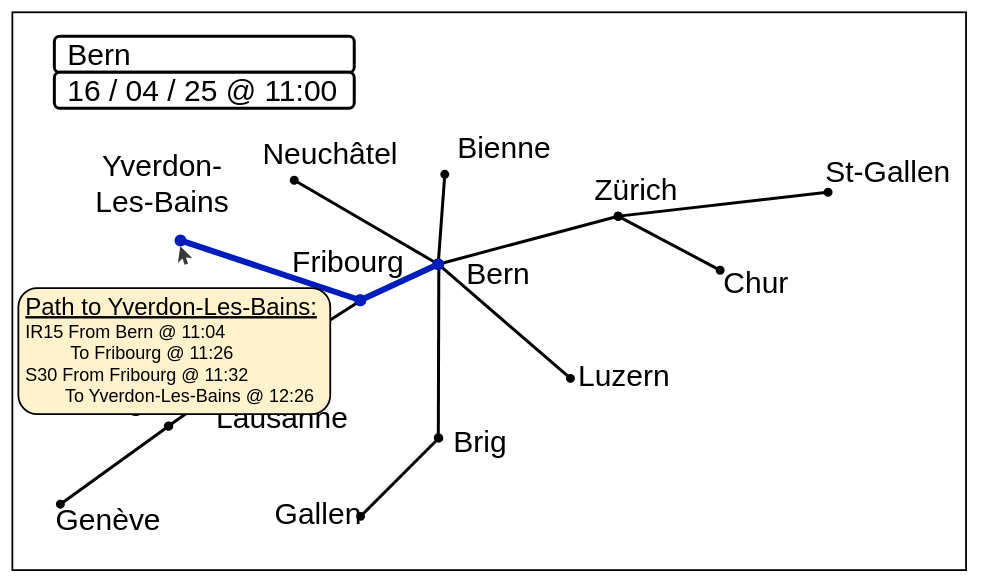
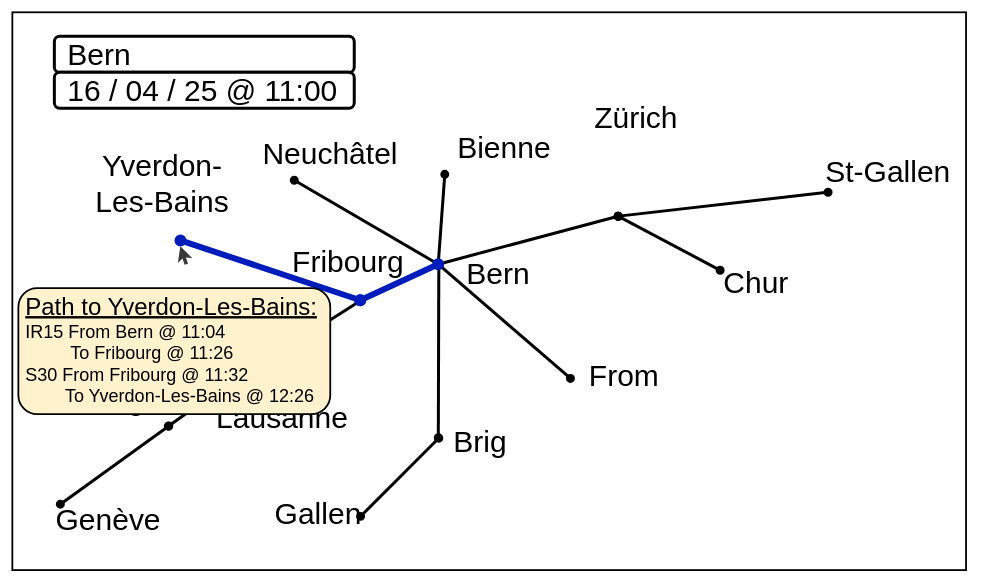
- <mxCell id="26" value="&lt;span style=&quot;font-size: 50px;&quot;&gt;Zürich&lt;/span&gt;" style="text;html=1;align=center;verticalAlign=middle;whiteSpace=wrap;rounded=0;" vertex="1" parent="1"><mxGeometry x="910" y="300" width="300" height="30" as="geometry" /></mxCell>
+ <mxCell id="26" value="&lt;span style=&quot;font-size: 50px;&quot;&gt;Zürich&lt;/span&gt;" style="text;html=1;align=center;verticalAlign=middle;whiteSpace=wrap;rounded=0;" vertex="1" parent="1"><mxGeometry x="910" y="180" width="300" height="30" as="geometry" /></mxCell>
- <mxCell id="23" value="&lt;span style=&quot;font-size: 50px;&quot;&gt;Luzern&lt;/span&gt;" style="text;html=1;align=center;verticalAlign=middle;whiteSpace=wrap;rounded=0;" vertex="1" parent="1"><mxGeometry x="890" y="610" width="300" height="30" as="geometry" /></mxCell>
+ <mxCell id="23" value="&lt;span style=&quot;font-size: 50px;&quot;&gt;From&lt;/span&gt;" style="text;html=1;align=center;verticalAlign=middle;whiteSpace=wrap;rounded=0;" vertex="1" parent="1"><mxGeometry x="890" y="610" width="300" height="30" as="geometry" /></mxCell>
